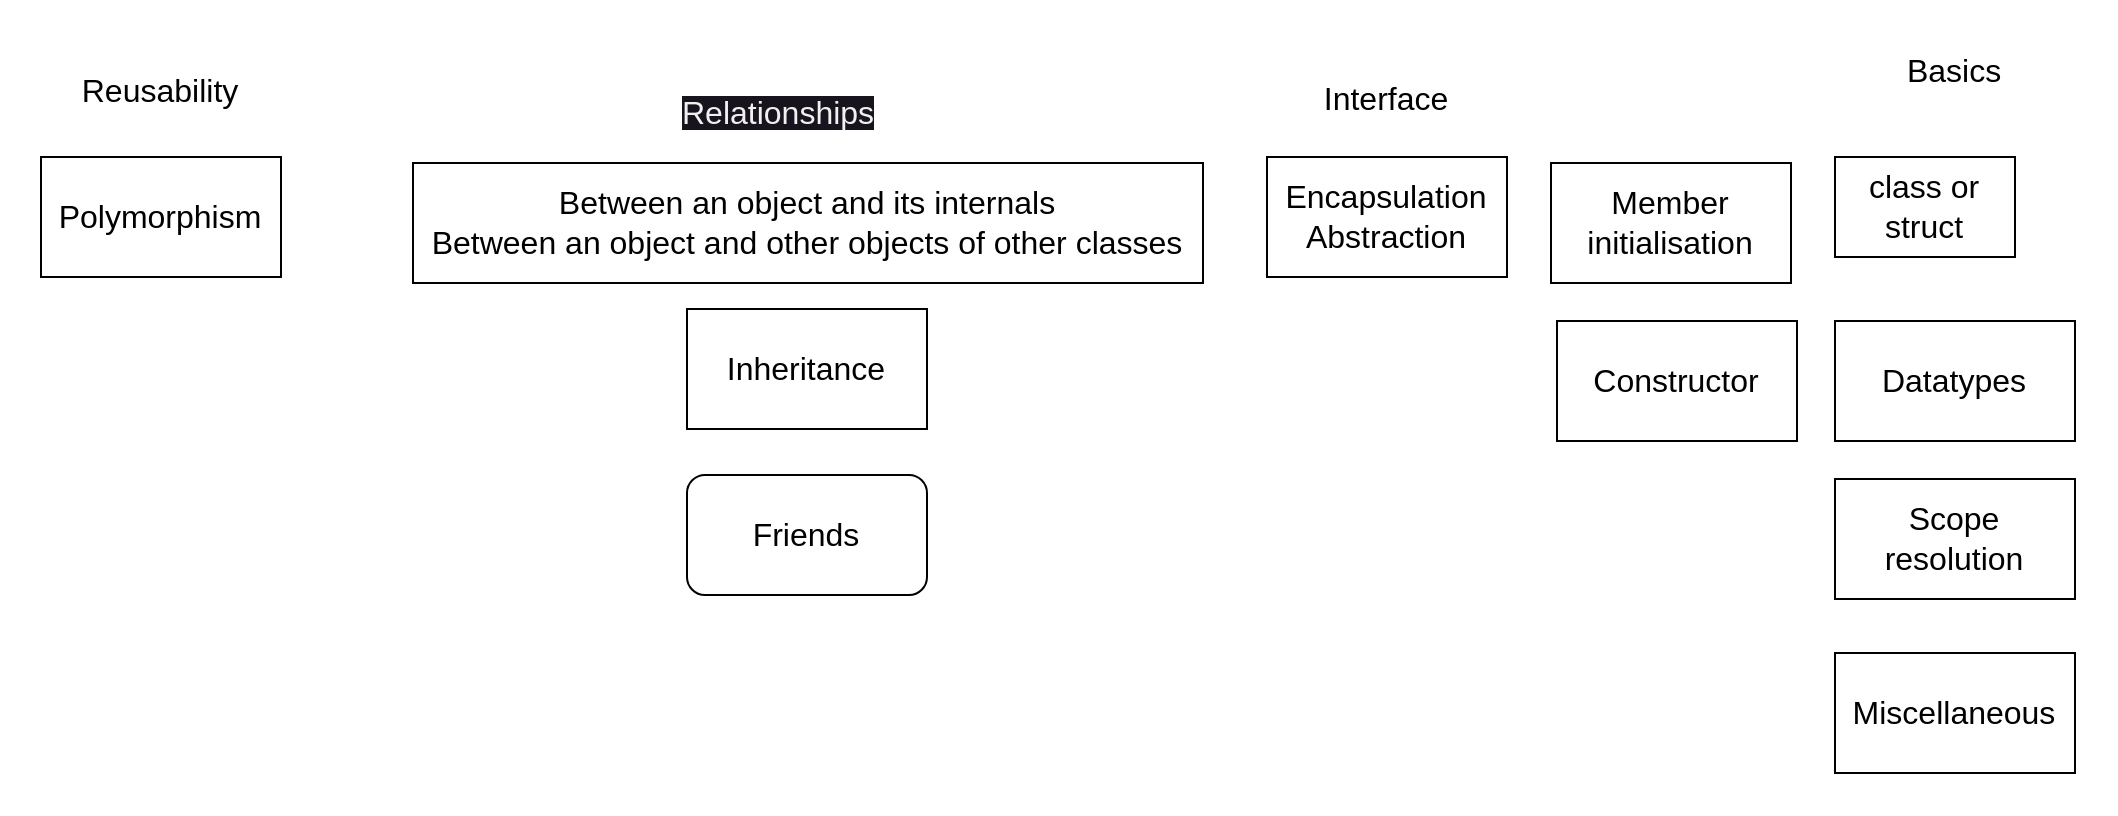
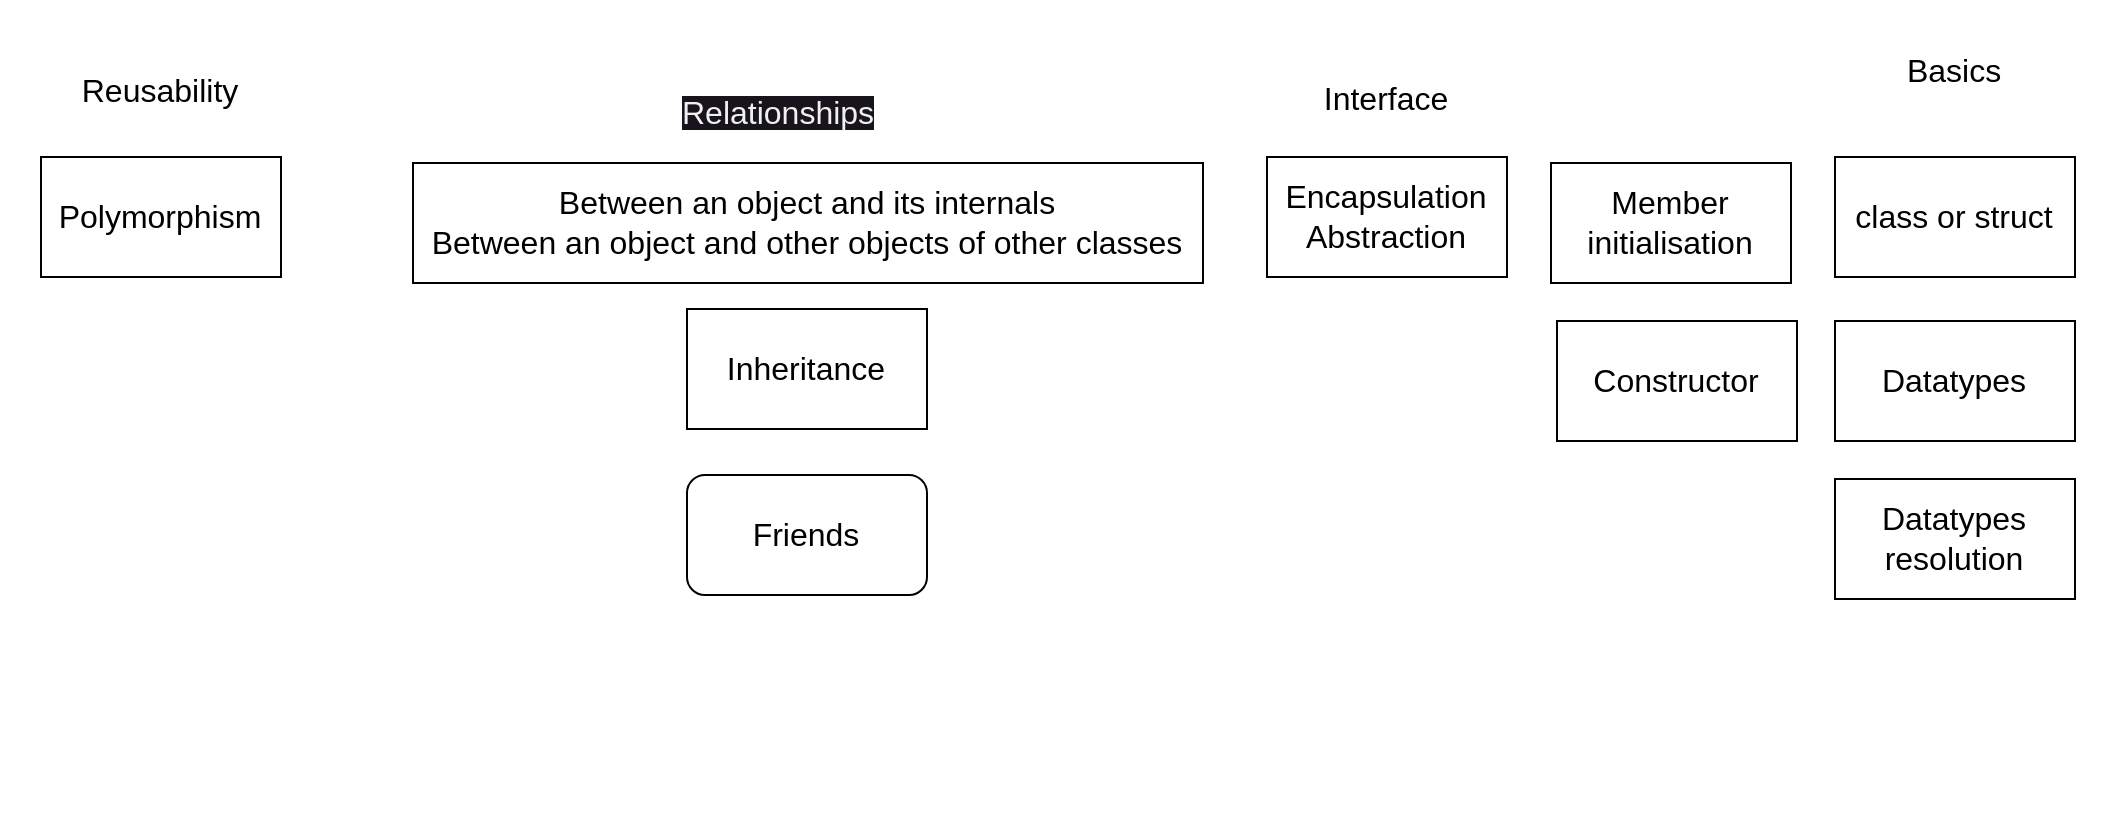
- <mxCell id="7" value="class or struct" style="rounded=0;whiteSpace=wrap;html=1;fontSize=16;" parent="1" vertex="1"><mxGeometry x="917" y="78" width="90" height="50" as="geometry" /></mxCell>
+ <mxCell id="7" value="class or struct" style="rounded=0;whiteSpace=wrap;html=1;fontSize=16;" parent="1" vertex="1"><mxGeometry x="917" y="78" width="120" height="60" as="geometry" /></mxCell>
- <mxCell id="9" value="Scope resolution" style="rounded=0;whiteSpace=wrap;html=1;fontSize=16;" parent="1" vertex="1"><mxGeometry x="917" y="239" width="120" height="60" as="geometry" /></mxCell>
+ <mxCell id="9" value="Datatypes resolution" style="rounded=0;whiteSpace=wrap;html=1;fontSize=16;" parent="1" vertex="1"><mxGeometry x="917" y="239" width="120" height="60" as="geometry" /></mxCell>
- <mxCell id="16" value="Miscellaneous" style="rounded=0;whiteSpace=wrap;html=1;fontSize=16;" vertex="1" parent="1"><mxGeometry x="917" y="326" width="120" height="60" as="geometry" /></mxCell>
